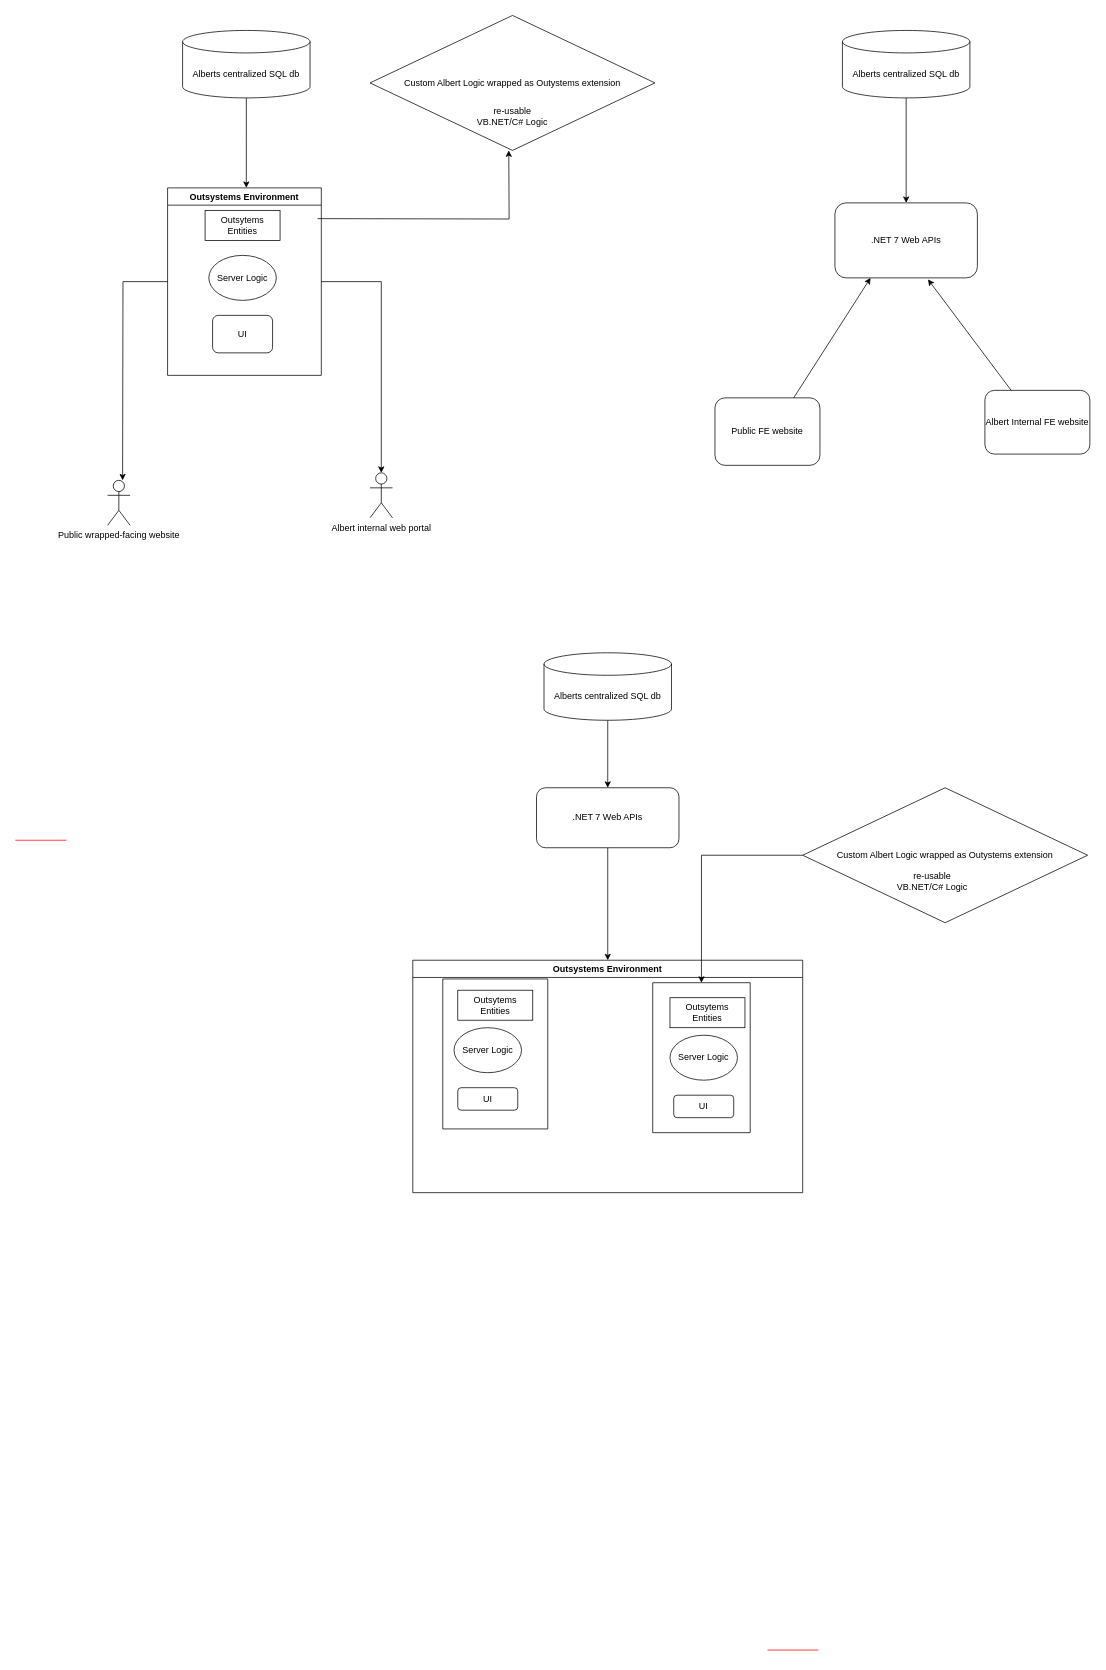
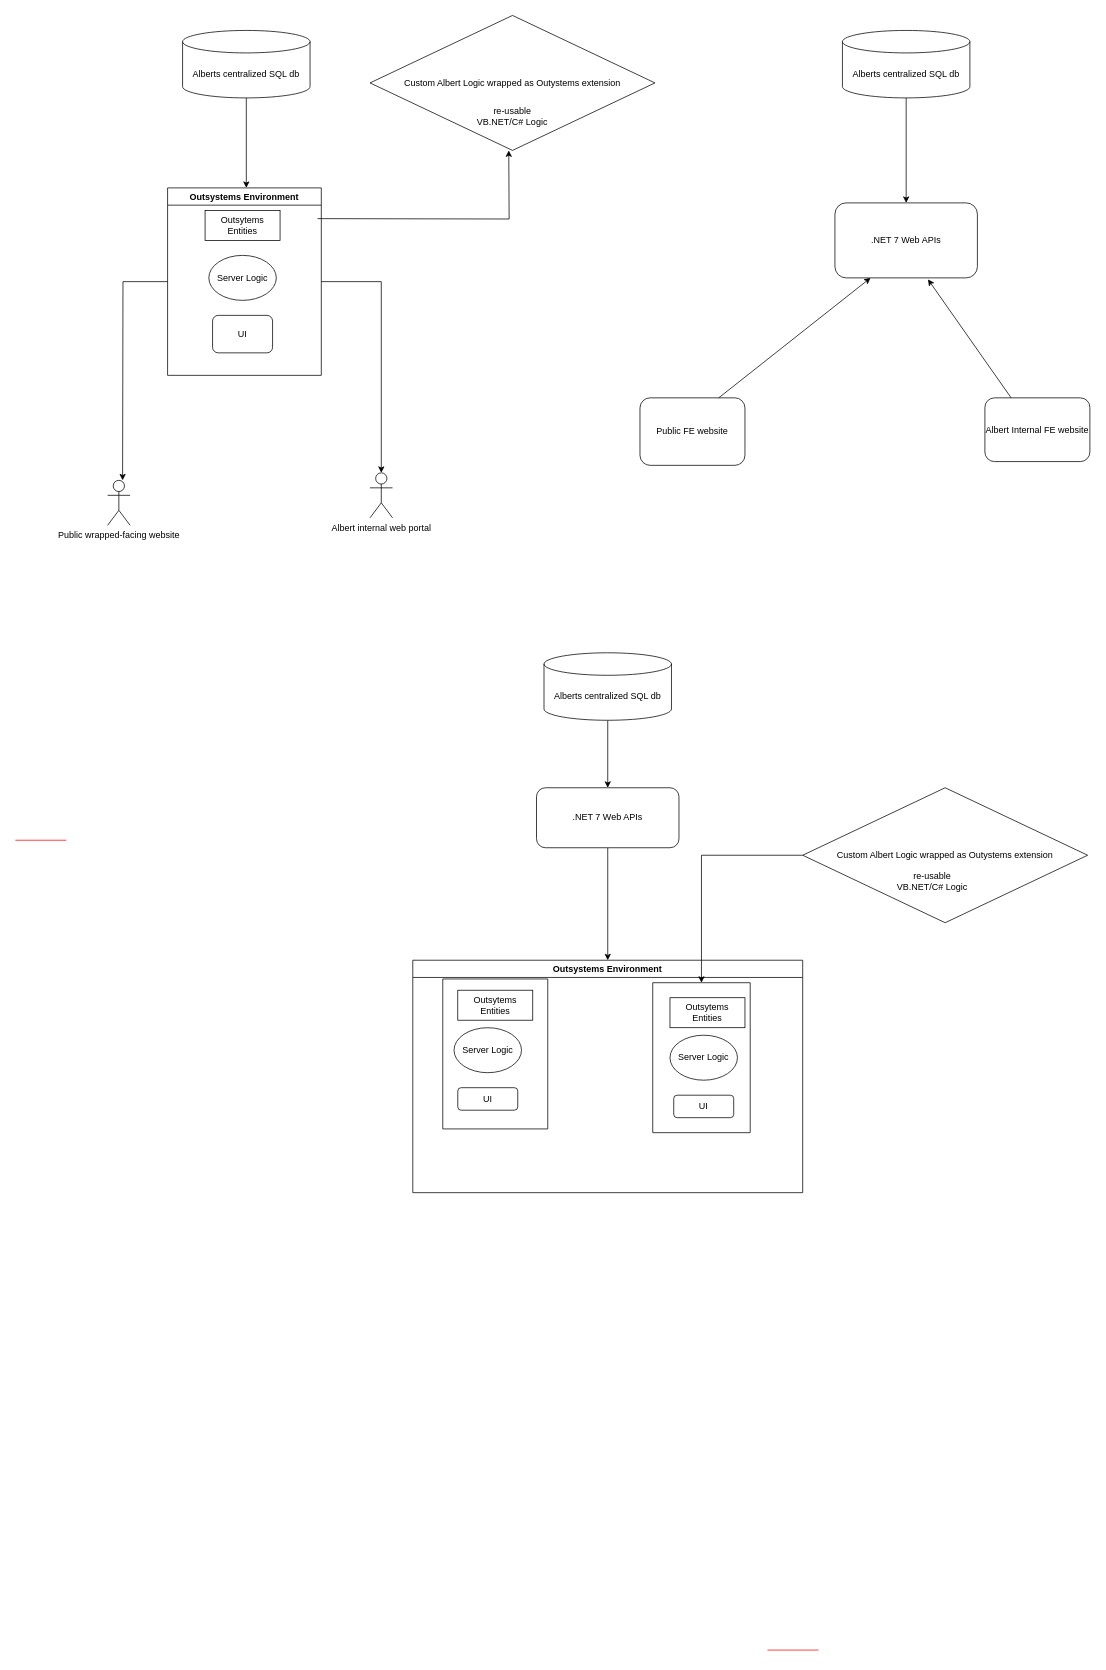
- <mxCell id="20" value="Albert Internal FE website" style="rounded=1;whiteSpace=wrap;html=1;" vertex="1" parent="1"><mxGeometry x="1313" y="520" width="140" height="85" as="geometry" /></mxCell>
+ <mxCell id="20" value="Albert Internal FE website" style="rounded=1;whiteSpace=wrap;html=1;" vertex="1" parent="1"><mxGeometry x="1313" y="530" width="140" height="85" as="geometry" /></mxCell>
- <mxCell id="19" value="Public FE website" style="rounded=1;whiteSpace=wrap;html=1;" vertex="1" parent="1"><mxGeometry x="953" y="530" width="140" height="90" as="geometry" /></mxCell>
+ <mxCell id="19" value="Public FE website" style="rounded=1;whiteSpace=wrap;html=1;" vertex="1" parent="1"><mxGeometry x="853" y="530" width="140" height="90" as="geometry" /></mxCell>
